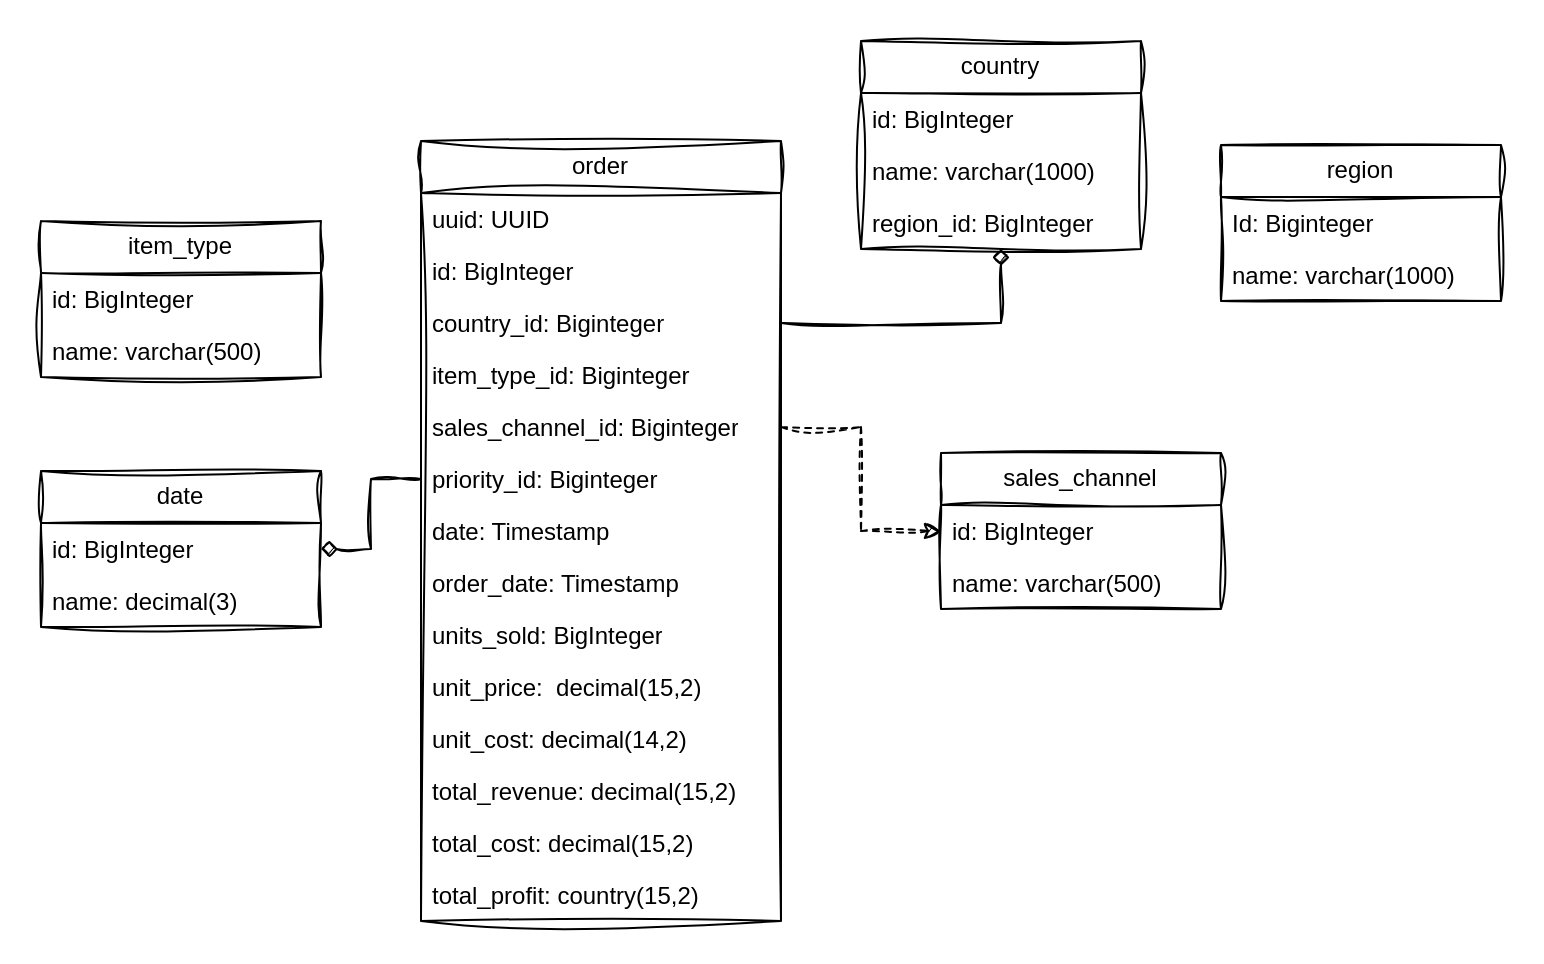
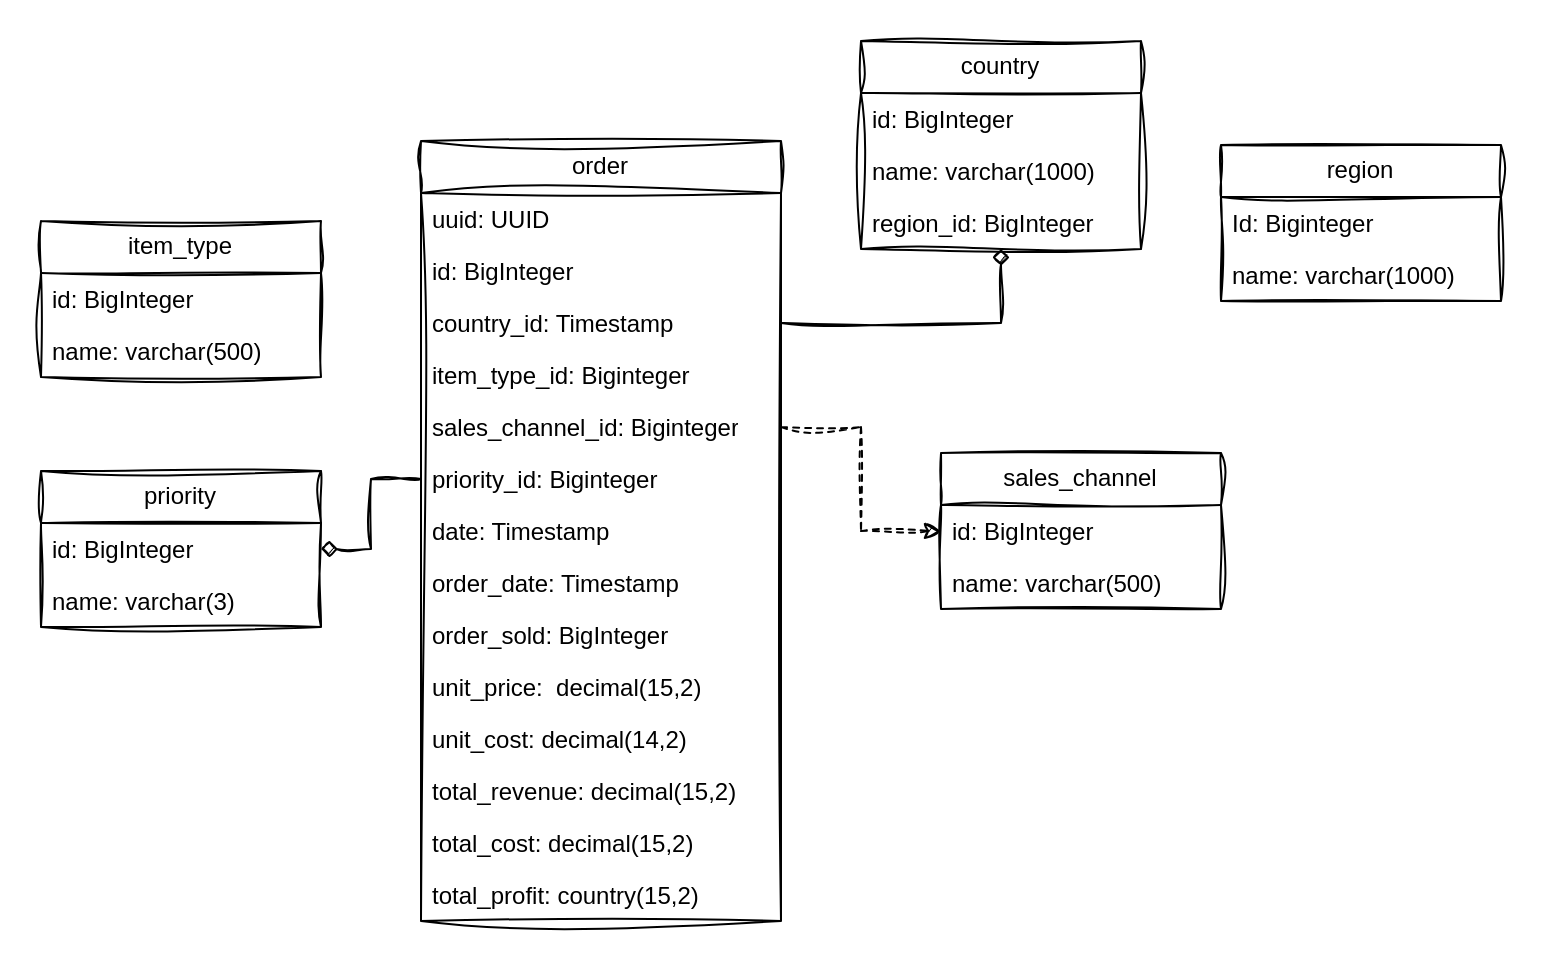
- <mxCell id="5" value="country_id: Biginteger" style="text;strokeColor=none;fillColor=none;align=left;verticalAlign=top;spacingLeft=4;spacingRight=4;overflow=hidden;rotatable=0;points=[[0,0.5],[1,0.5]];portConstraint=eastwest;whiteSpace=wrap;html=1;sketch=1;curveFitting=1;jiggle=2;" vertex="1" parent="2"><mxGeometry y="78" width="180" height="26" as="geometry" /></mxCell>
+ <mxCell id="5" value="country_id: Timestamp" style="text;strokeColor=none;fillColor=none;align=left;verticalAlign=top;spacingLeft=4;spacingRight=4;overflow=hidden;rotatable=0;points=[[0,0.5],[1,0.5]];portConstraint=eastwest;whiteSpace=wrap;html=1;sketch=1;curveFitting=1;jiggle=2;" vertex="1" parent="2"><mxGeometry y="78" width="180" height="26" as="geometry" /></mxCell>
- <mxCell id="32" value="date" style="swimlane;fontStyle=0;childLayout=stackLayout;horizontal=1;startSize=26;fillColor=none;horizontalStack=0;resizeParent=1;resizeParentMax=0;resizeLast=0;collapsible=1;marginBottom=0;whiteSpace=wrap;html=1;sketch=1;curveFitting=1;jiggle=2;" vertex="1" parent="1"><mxGeometry x="20" y="235" width="140" height="78" as="geometry" /></mxCell>
+ <mxCell id="32" value="priority" style="swimlane;fontStyle=0;childLayout=stackLayout;horizontal=1;startSize=26;fillColor=none;horizontalStack=0;resizeParent=1;resizeParentMax=0;resizeLast=0;collapsible=1;marginBottom=0;whiteSpace=wrap;html=1;sketch=1;curveFitting=1;jiggle=2;" vertex="1" parent="1"><mxGeometry x="20" y="235" width="140" height="78" as="geometry" /></mxCell>
- <mxCell id="34" value="name: decimal(3)" style="text;strokeColor=none;fillColor=none;align=left;verticalAlign=top;spacingLeft=4;spacingRight=4;overflow=hidden;rotatable=0;points=[[0,0.5],[1,0.5]];portConstraint=eastwest;whiteSpace=wrap;html=1;sketch=1;curveFitting=1;jiggle=2;" vertex="1" parent="32"><mxGeometry y="52" width="140" height="26" as="geometry" /></mxCell>
+ <mxCell id="34" value="name: varchar(3)" style="text;strokeColor=none;fillColor=none;align=left;verticalAlign=top;spacingLeft=4;spacingRight=4;overflow=hidden;rotatable=0;points=[[0,0.5],[1,0.5]];portConstraint=eastwest;whiteSpace=wrap;html=1;sketch=1;curveFitting=1;jiggle=2;" vertex="1" parent="32"><mxGeometry y="52" width="140" height="26" as="geometry" /></mxCell>
- <mxCell id="11" value="units_sold: BigInteger" style="text;strokeColor=none;fillColor=none;align=left;verticalAlign=top;spacingLeft=4;spacingRight=4;overflow=hidden;rotatable=0;points=[[0,0.5],[1,0.5]];portConstraint=eastwest;whiteSpace=wrap;html=1;sketch=1;curveFitting=1;jiggle=2;" vertex="1" parent="2"><mxGeometry y="234" width="180" height="26" as="geometry" /></mxCell>
+ <mxCell id="11" value="order_sold: BigInteger" style="text;strokeColor=none;fillColor=none;align=left;verticalAlign=top;spacingLeft=4;spacingRight=4;overflow=hidden;rotatable=0;points=[[0,0.5],[1,0.5]];portConstraint=eastwest;whiteSpace=wrap;html=1;sketch=1;curveFitting=1;jiggle=2;" vertex="1" parent="2"><mxGeometry y="234" width="180" height="26" as="geometry" /></mxCell>
